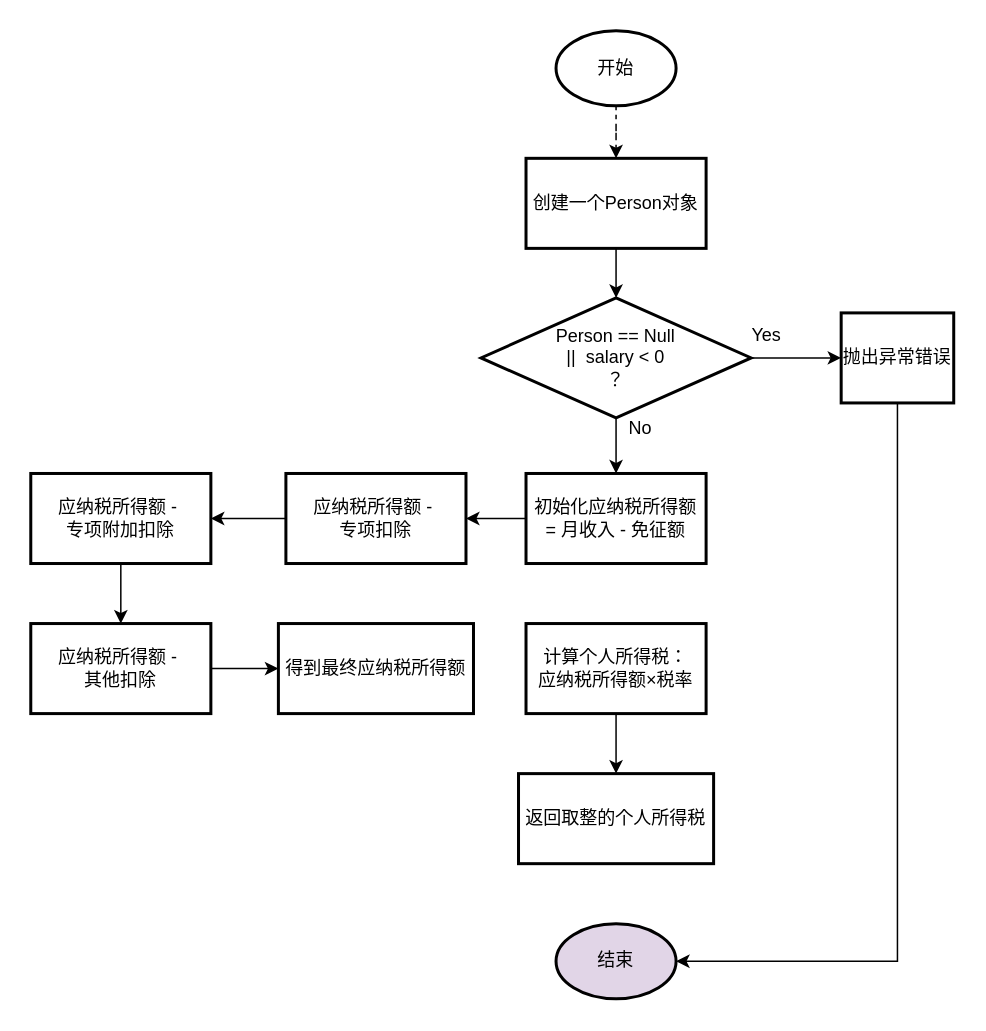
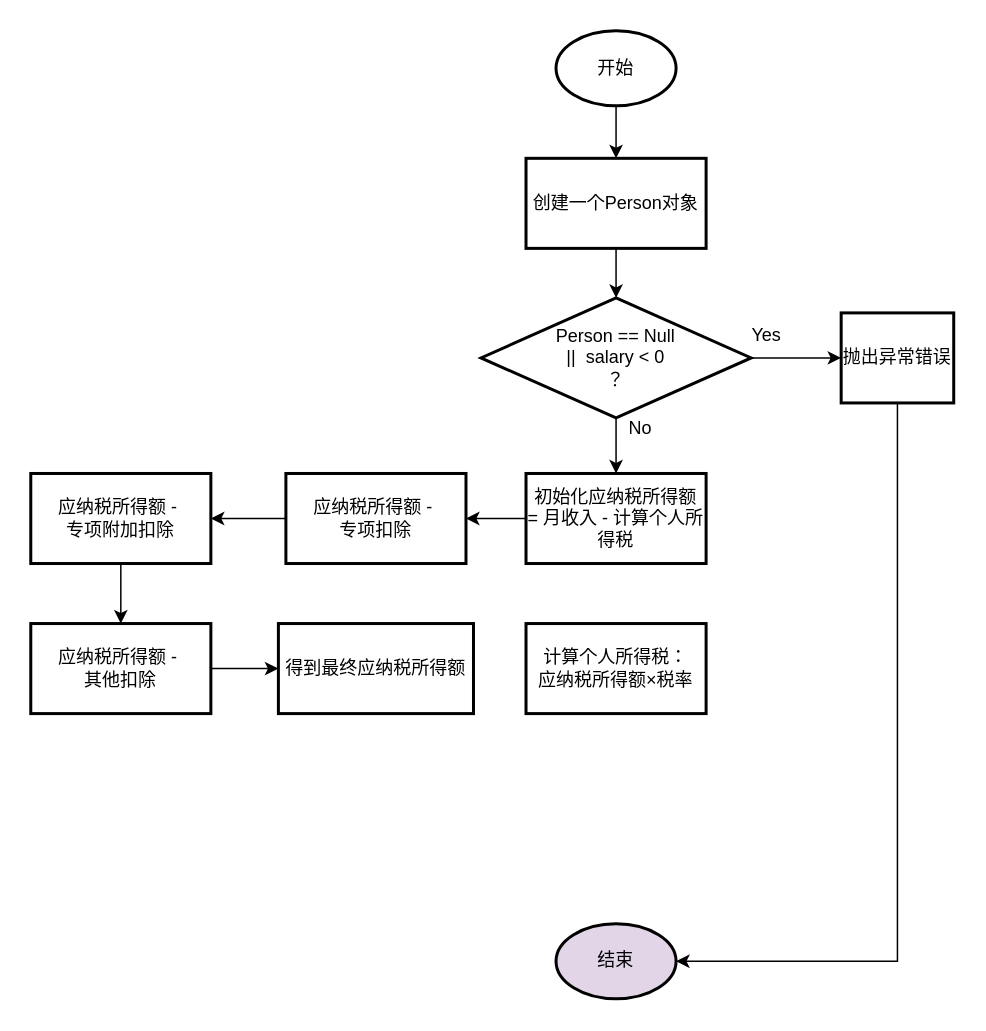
- <mxCell id="2" value="" style="edgeStyle=orthogonalEdgeStyle;rounded=0;orthogonalLoop=1;jettySize=auto;html=1;dashed=1;" edge="1" parent="1" source="3" target="5"><mxGeometry relative="1" as="geometry" /></mxCell>
+ <mxCell id="2" value="" style="edgeStyle=orthogonalEdgeStyle;rounded=0;orthogonalLoop=1;jettySize=auto;html=1;" edge="1" parent="1" source="3" target="5"><mxGeometry relative="1" as="geometry" /></mxCell>
- <mxCell id="13" value="初始化应纳税所得额&lt;div&gt;= 月收入 - 免征额&lt;/div&gt;" style="whiteSpace=wrap;html=1;strokeWidth=2;" vertex="1" parent="1"><mxGeometry x="350" y="315" width="120" height="60" as="geometry" /></mxCell>
+ <mxCell id="13" value="初始化应纳税所得额&lt;div&gt;= 月收入 - 计算个人所得税&lt;/div&gt;" style="whiteSpace=wrap;html=1;strokeWidth=2;" vertex="1" parent="1"><mxGeometry x="350" y="315" width="120" height="60" as="geometry" /></mxCell>
- <mxCell id="21" value="" style="edgeStyle=orthogonalEdgeStyle;rounded=0;orthogonalLoop=1;jettySize=auto;html=1;" edge="1" parent="1" source="22" target="23"><mxGeometry relative="1" as="geometry" /></mxCell>
- <mxCell id="23" value="返回取整的个人所得税" style="whiteSpace=wrap;html=1;strokeWidth=2;" vertex="1" parent="1"><mxGeometry x="345" y="515" width="130" height="60" as="geometry" /></mxCell>
